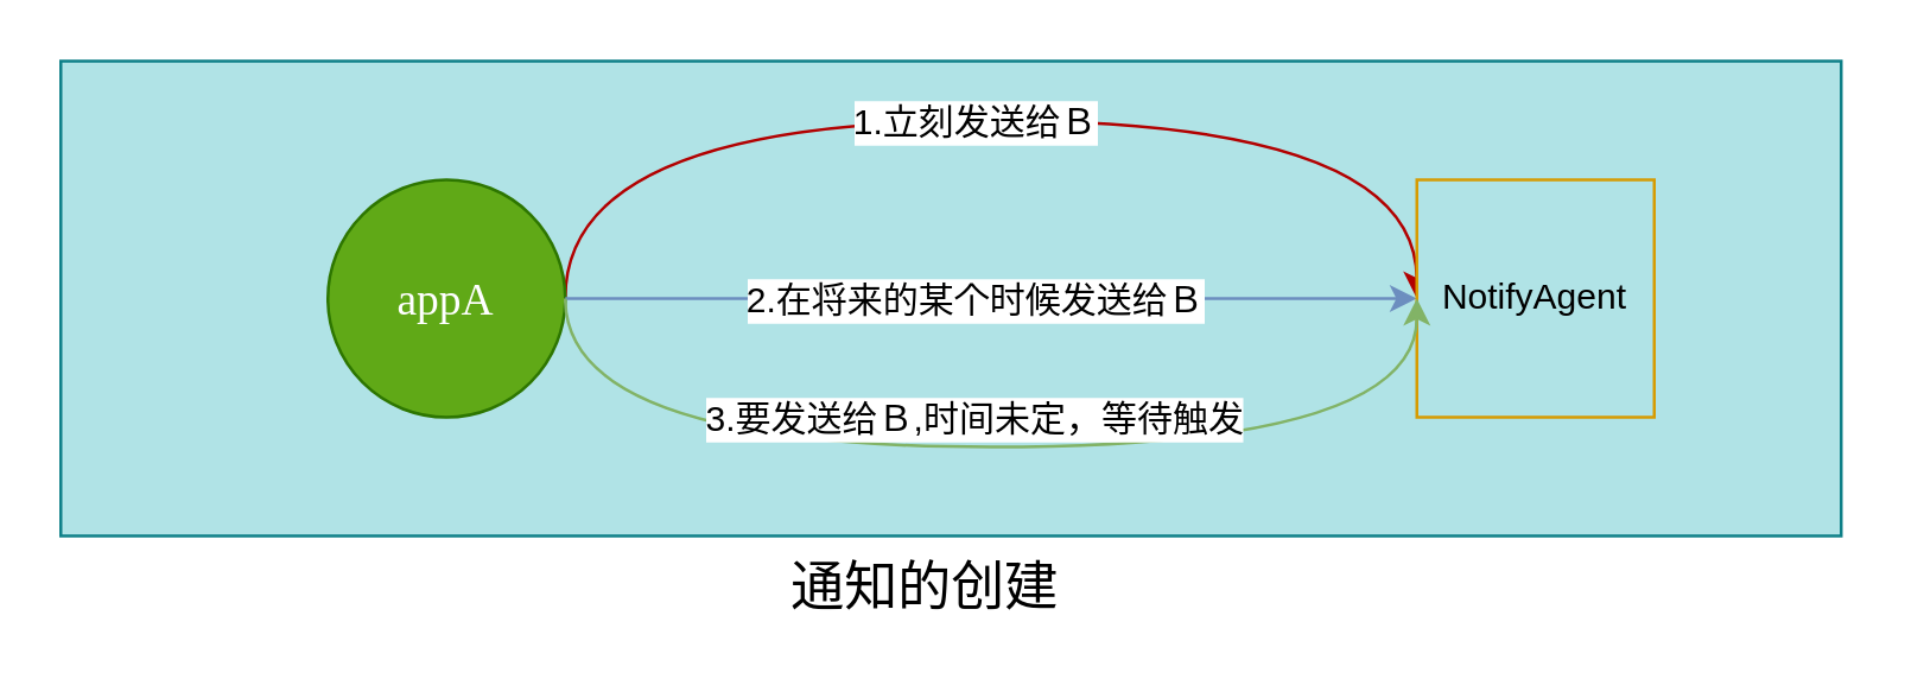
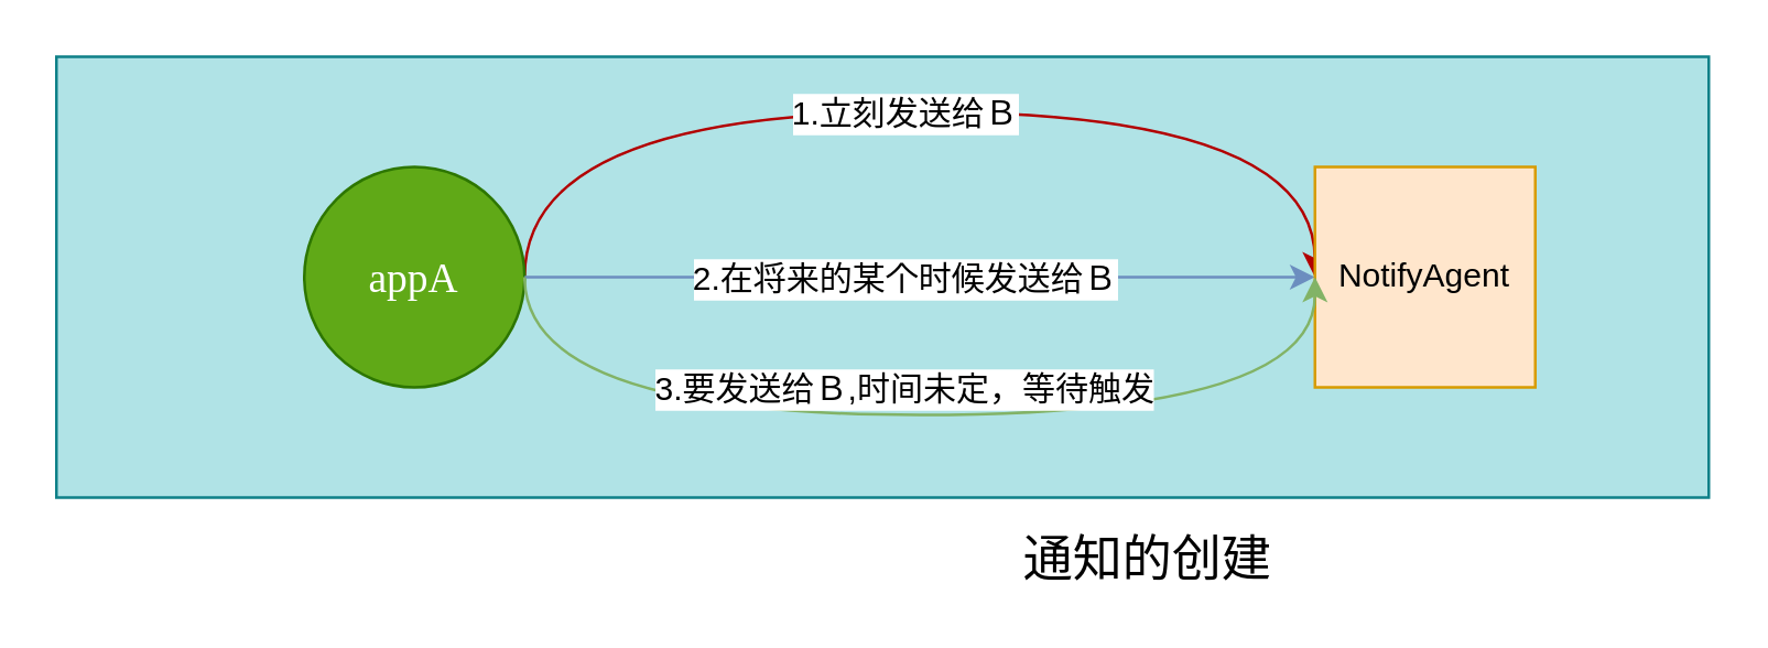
- <mxCell id="9" value="NotifyAgent" style="whiteSpace=wrap;html=1;aspect=fixed;fillColor=#b0e3e6;strokeColor=#d79b00;" parent="1" vertex="1"><mxGeometry x="477" y="60" width="80" height="80" as="geometry" /></mxCell>
+ <mxCell id="9" value="NotifyAgent" style="whiteSpace=wrap;html=1;aspect=fixed;fillColor=#ffe6cc;strokeColor=#d79b00;" parent="1" vertex="1"><mxGeometry x="477" y="60" width="80" height="80" as="geometry" /></mxCell>
- <mxCell id="12" value="通知的创建&lt;br style=&quot;font-size: 18px;&quot;&gt;" style="text;html=1;align=center;verticalAlign=middle;resizable=0;points=[];autosize=1;fontSize=18;" parent="1" vertex="1"><mxGeometry x="256" y="183" width="110" height="30" as="geometry" /></mxCell>
+ <mxCell id="12" value="通知的创建&lt;br style=&quot;font-size: 18px;&quot;&gt;" style="text;html=1;align=center;verticalAlign=middle;resizable=0;points=[];autosize=1;fontSize=18;" parent="1" vertex="1"><mxGeometry x="361" y="188" width="110" height="30" as="geometry" /></mxCell>
